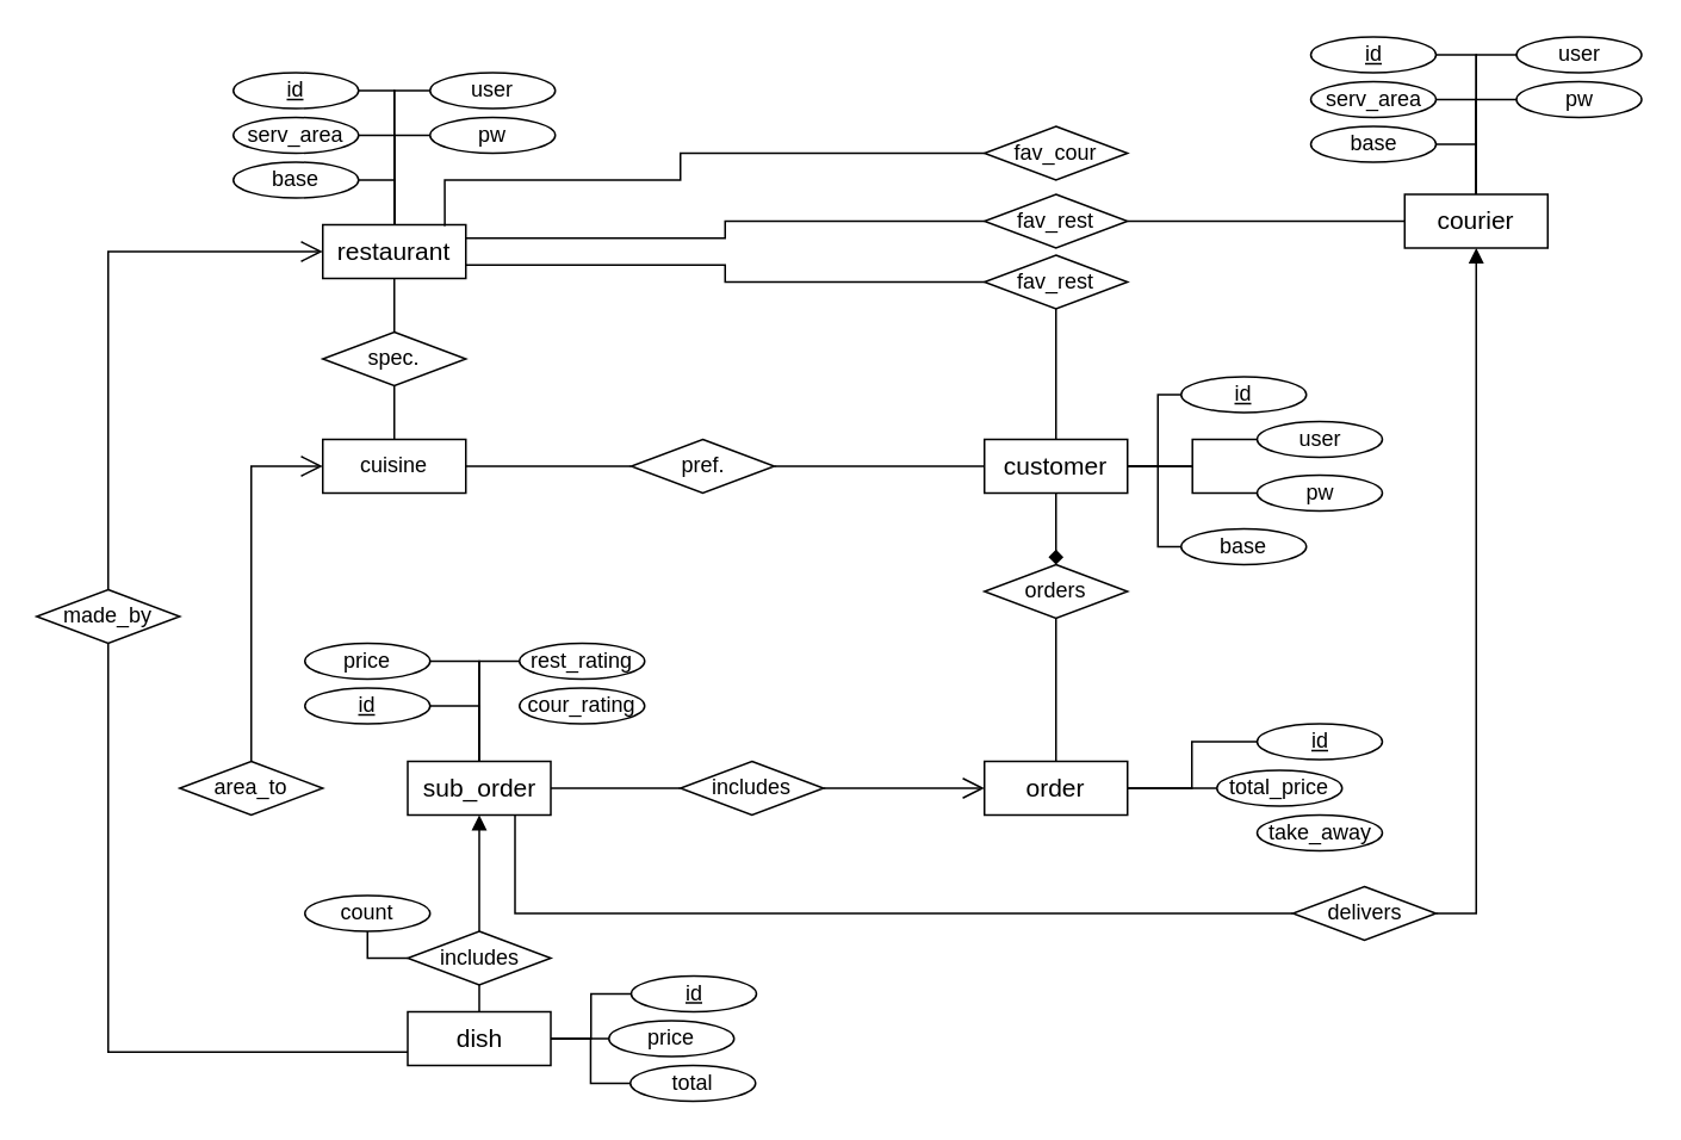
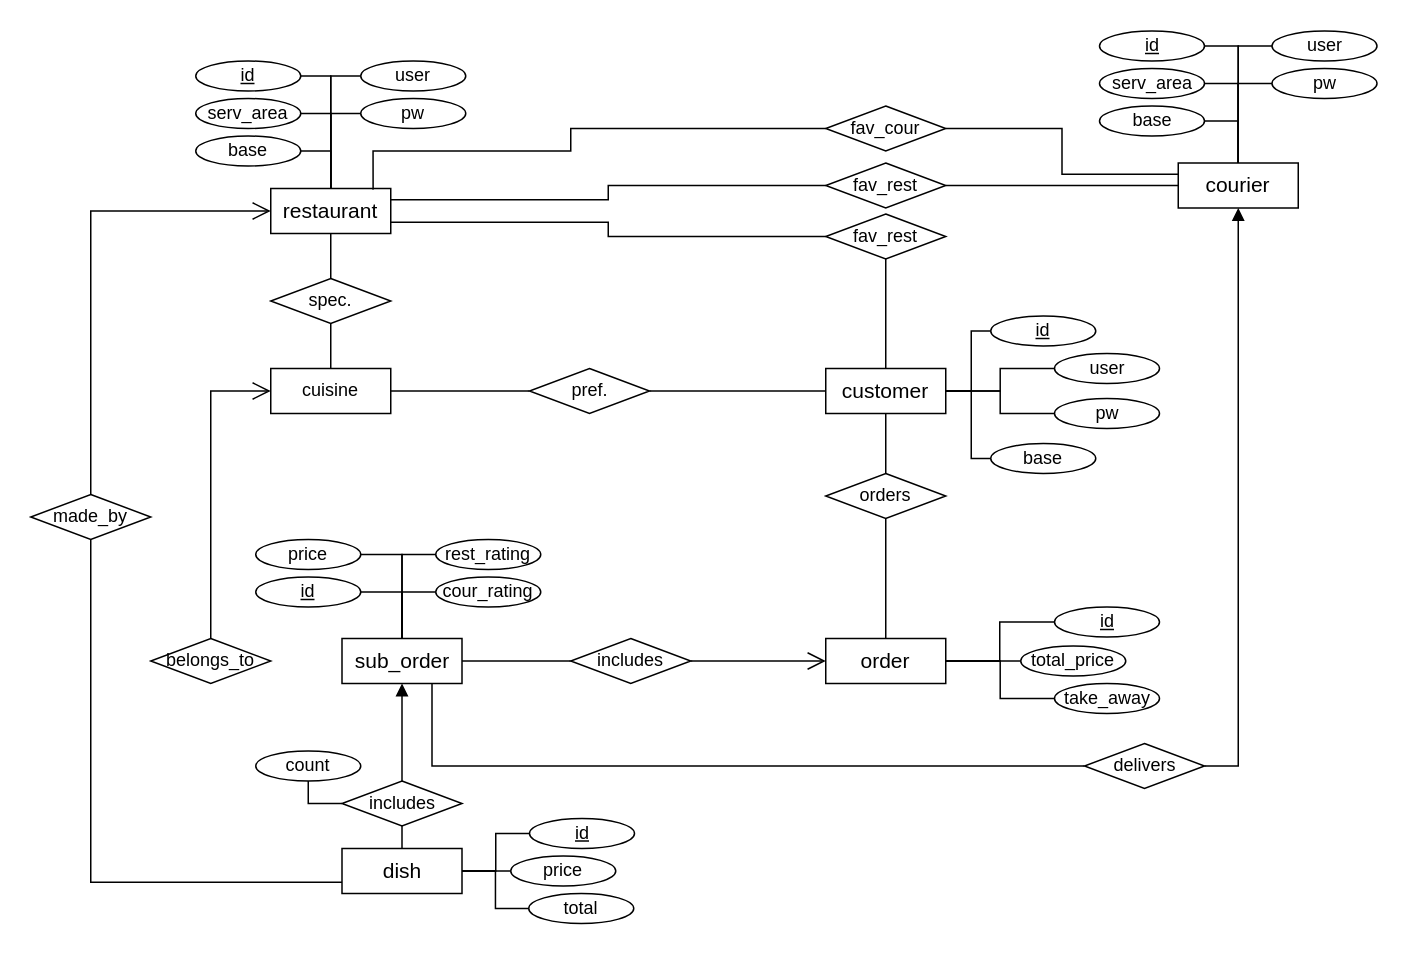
+ <mxCell id="88" style="edgeStyle=orthogonalEdgeStyle;rounded=0;orthogonalLoop=1;jettySize=auto;html=1;exitX=1;exitY=0.5;exitDx=0;exitDy=0;entryX=0;entryY=0.25;entryDx=0;entryDy=0;endArrow=none;startFill=0;" parent="1" source="89" target="10" edge="1"><mxGeometry relative="1" as="geometry" /></mxCell>
- <mxCell id="7" value="" style="edgeStyle=orthogonalEdgeStyle;rounded=0;orthogonalLoop=1;jettySize=auto;html=1;curved=1;endArrow=diamond;startFill=0;" parent="1" source="8" target="65" edge="1"><mxGeometry relative="1" as="geometry" /></mxCell>
+ <mxCell id="7" value="" style="edgeStyle=orthogonalEdgeStyle;rounded=0;orthogonalLoop=1;jettySize=auto;html=1;curved=1;endArrow=none;startFill=0;" parent="1" source="8" target="65" edge="1"><mxGeometry relative="1" as="geometry" /></mxCell>
+ <mxCell id="84" style="edgeStyle=orthogonalEdgeStyle;rounded=0;orthogonalLoop=1;jettySize=auto;html=1;exitX=0;exitY=0.5;exitDx=0;exitDy=0;endArrow=none;startFill=0;" parent="1" source="85" target="13" edge="1"><mxGeometry relative="1" as="geometry" /></mxCell>
- <mxCell id="72" value="area_to" style="shape=rhombus;perimeter=rhombusPerimeter;whiteSpace=wrap;html=1;align=center;" parent="1" vertex="1"><mxGeometry x="100" y="425" width="80" height="30" as="geometry" /></mxCell>
+ <mxCell id="72" value="belongs_to" style="shape=rhombus;perimeter=rhombusPerimeter;whiteSpace=wrap;html=1;align=center;" parent="1" vertex="1"><mxGeometry x="100" y="425" width="80" height="30" as="geometry" /></mxCell>
+ <mxCell id="45" style="edgeStyle=orthogonalEdgeStyle;rounded=0;orthogonalLoop=1;jettySize=auto;html=1;exitX=0;exitY=0.5;exitDx=0;exitDy=0;endArrow=none;startFill=0;" parent="1" source="46" target="14" edge="1"><mxGeometry relative="1" as="geometry" /></mxCell>
